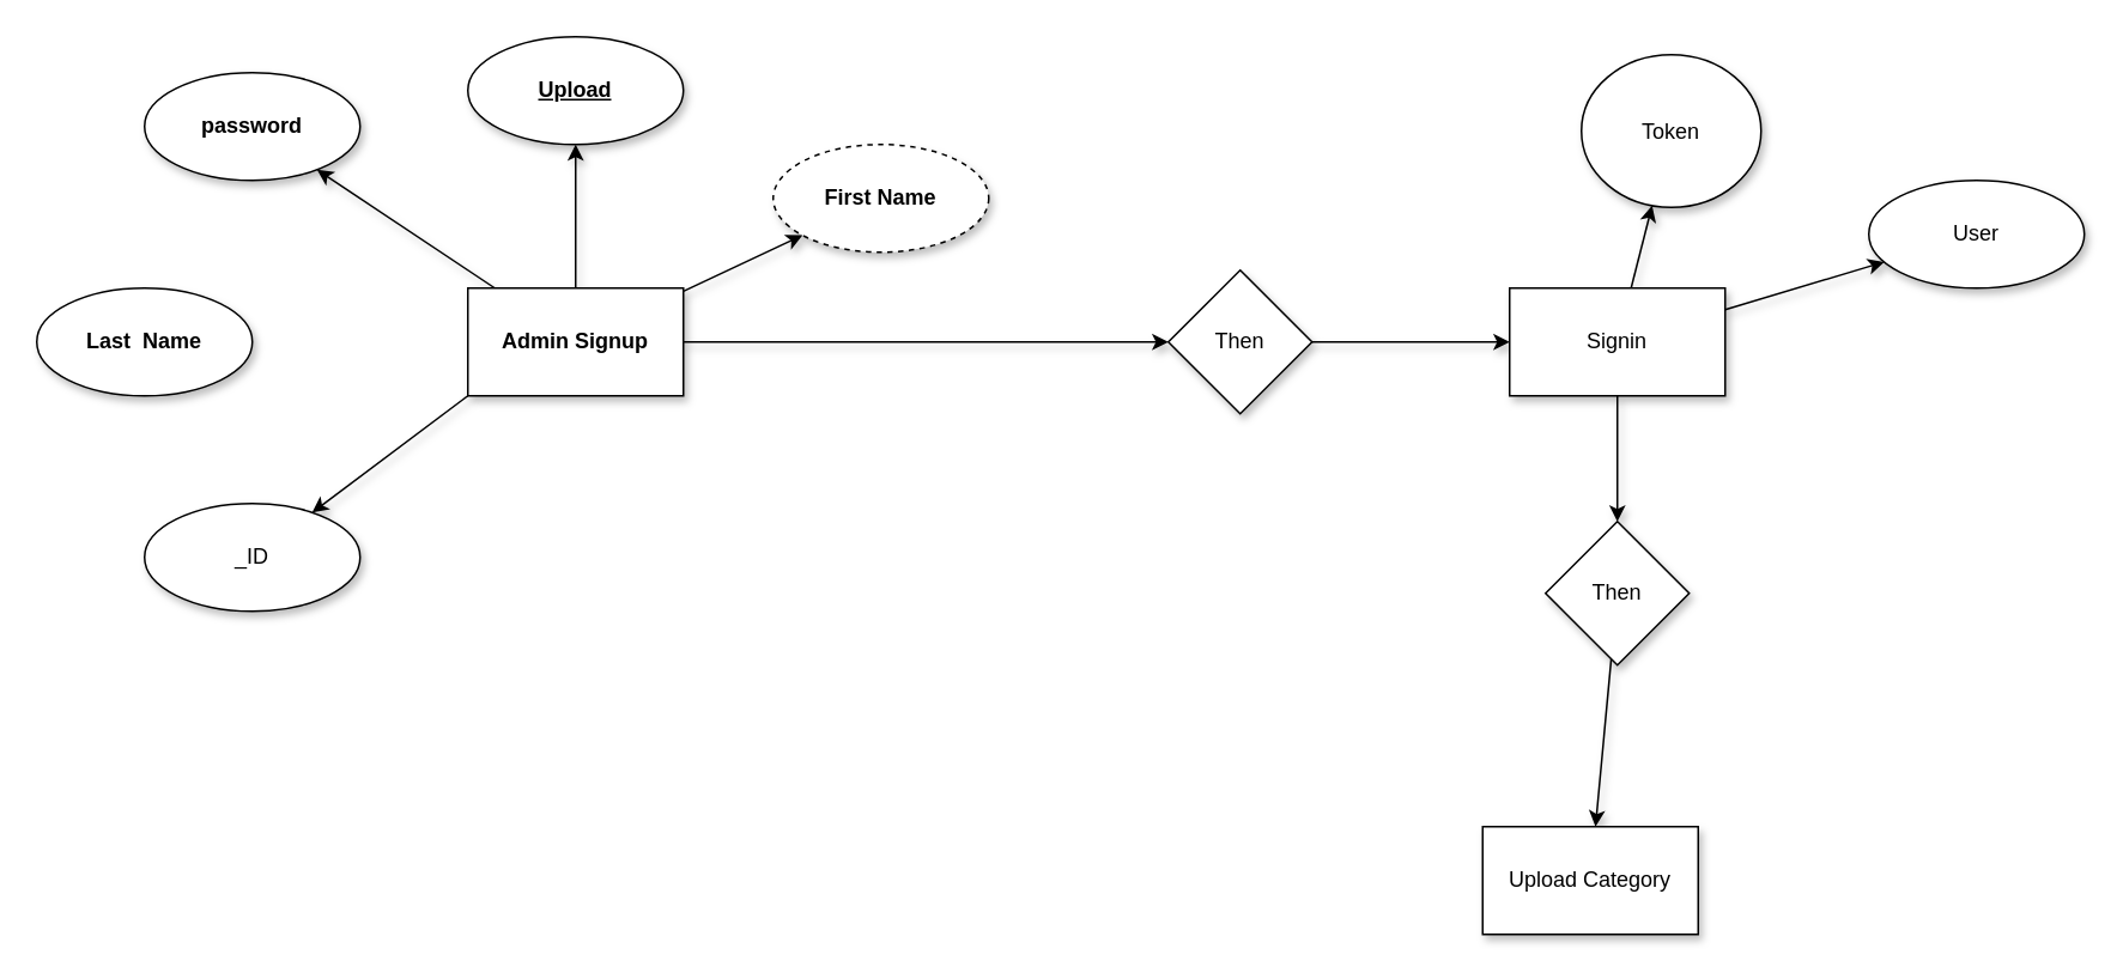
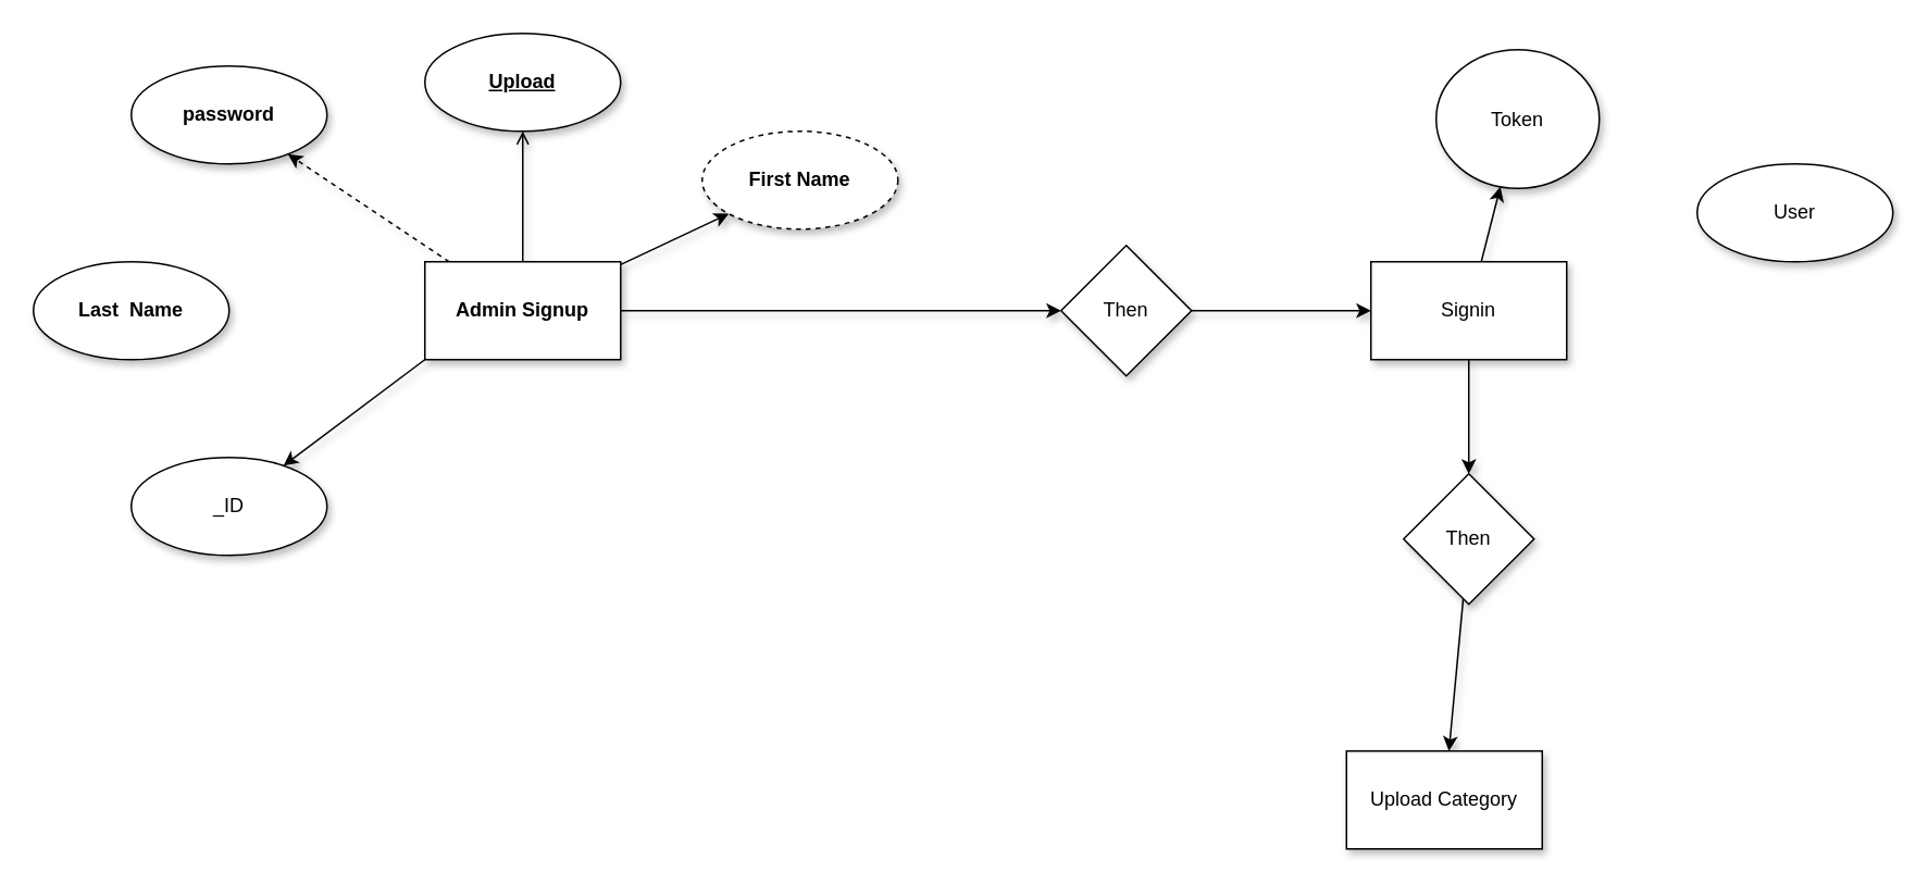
- <mxCell id="3" value="" style="edgeStyle=none;html=1;shadow=1;fontStyle=1;labelPosition=center;verticalLabelPosition=middle;align=center;verticalAlign=middle;" parent="1" source="7" target="9" edge="1"><mxGeometry relative="1" as="geometry" /></mxCell>
+ <mxCell id="3" value="" style="edgeStyle=none;html=1;shadow=1;fontStyle=1;labelPosition=center;verticalLabelPosition=middle;align=center;verticalAlign=middle;endArrow=open;" parent="1" source="7" target="9" edge="1"><mxGeometry relative="1" as="geometry" /></mxCell>
- <mxCell id="4" value="" style="edgeStyle=none;html=1;shadow=1;fontStyle=1;labelPosition=center;verticalLabelPosition=middle;align=center;verticalAlign=middle;" parent="1" source="7" target="10" edge="1"><mxGeometry relative="1" as="geometry" /></mxCell>
+ <mxCell id="4" value="" style="edgeStyle=none;html=1;shadow=1;fontStyle=1;labelPosition=center;verticalLabelPosition=middle;align=center;verticalAlign=middle;dashed=1;" parent="1" source="7" target="10" edge="1"><mxGeometry relative="1" as="geometry" /></mxCell>
- <mxCell id="16" value="" style="edgeStyle=none;html=1;shadow=1;" parent="1" source="18" target="20" edge="1"><mxGeometry relative="1" as="geometry" /></mxCell>
